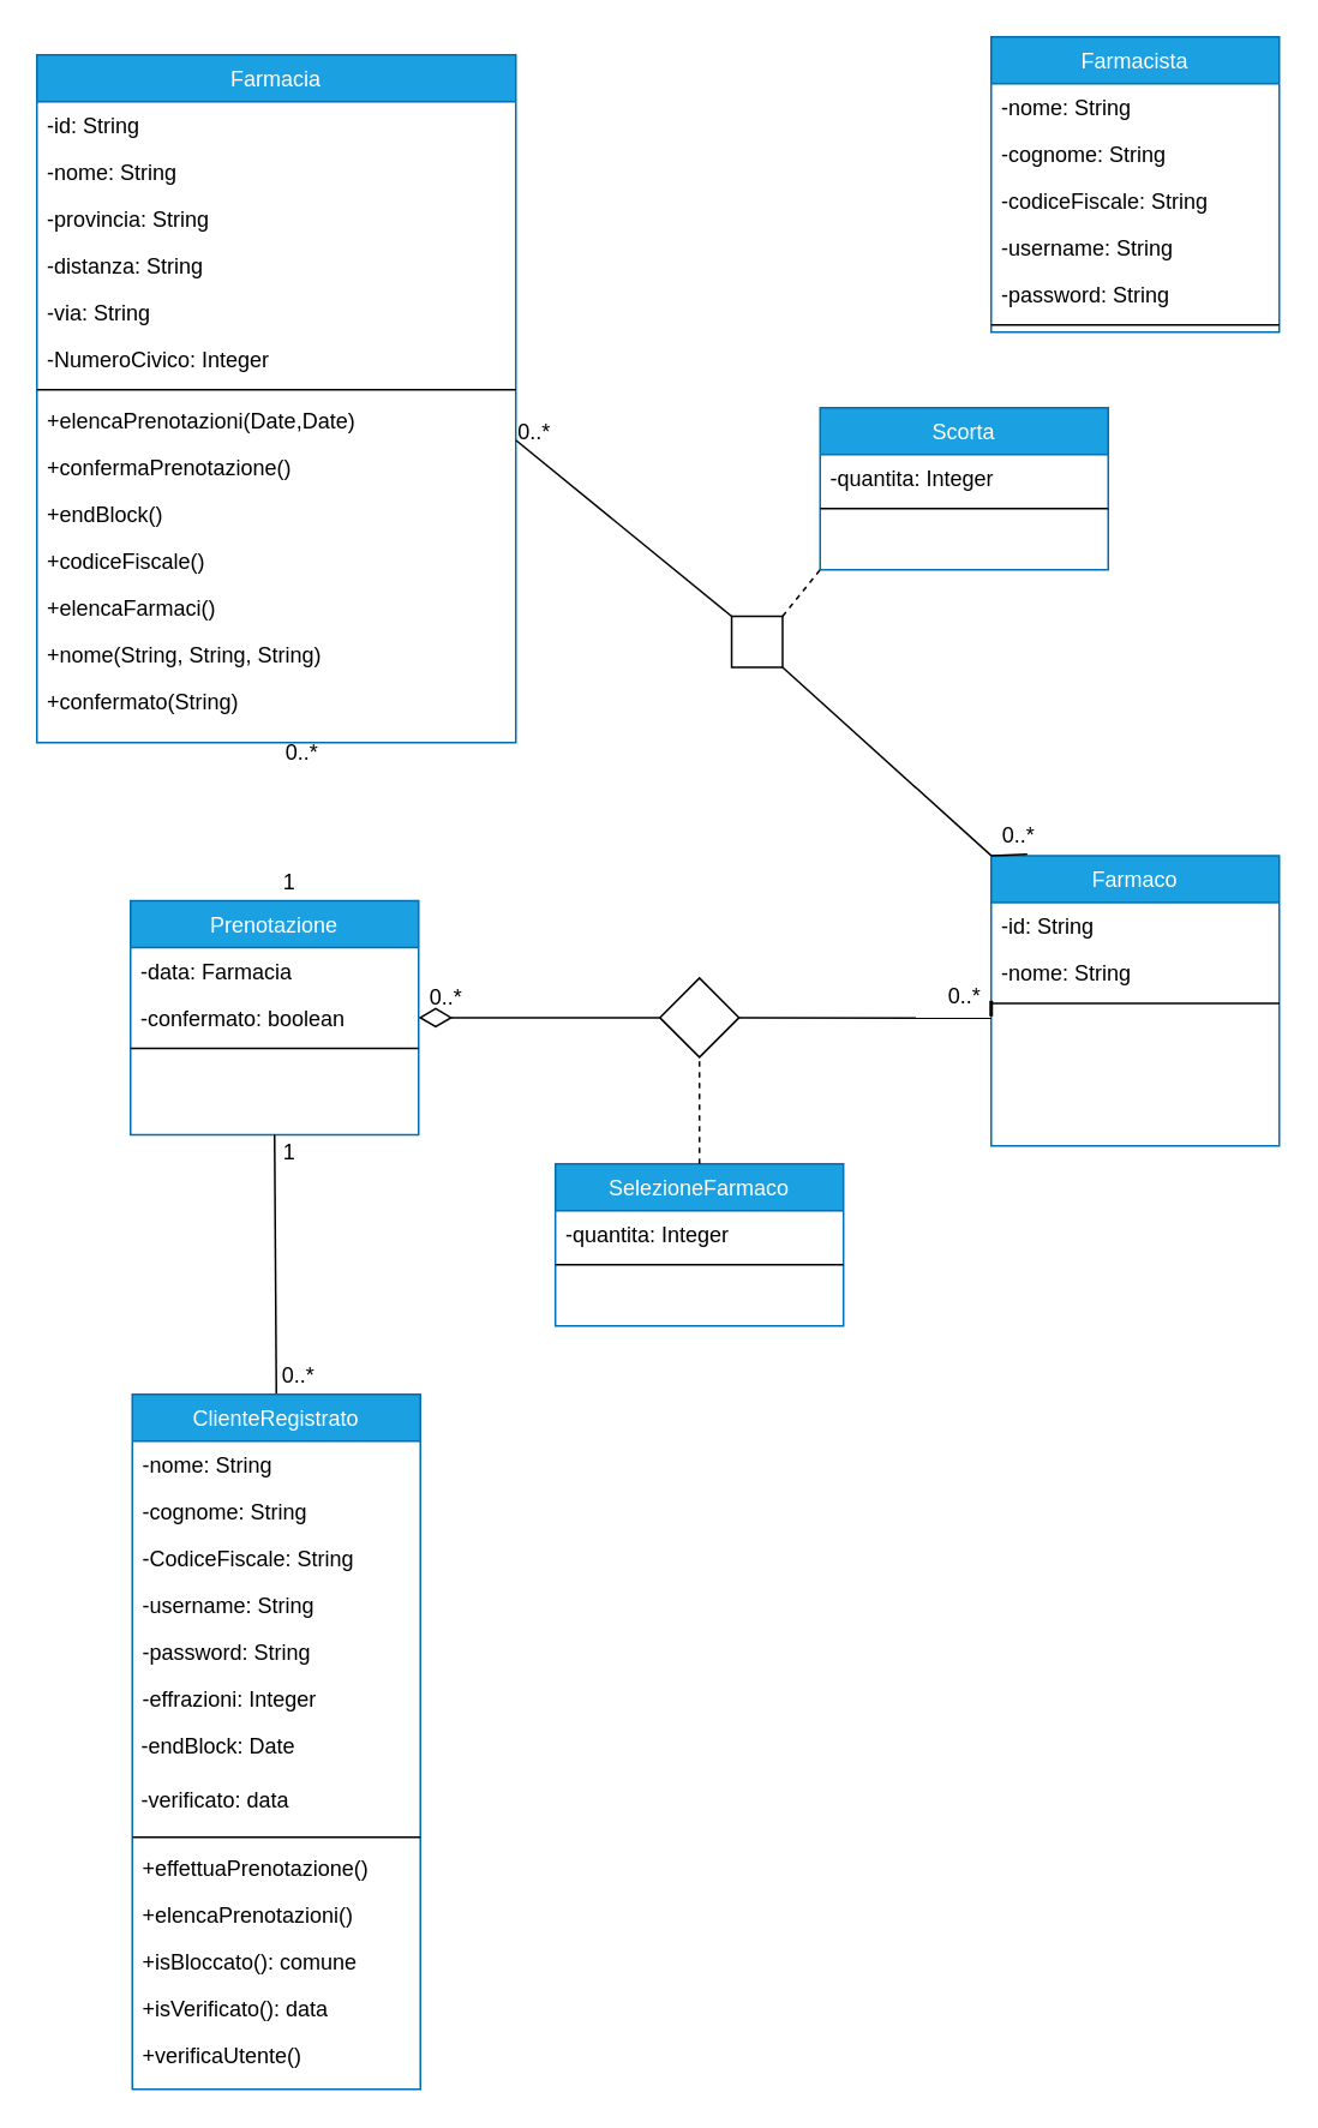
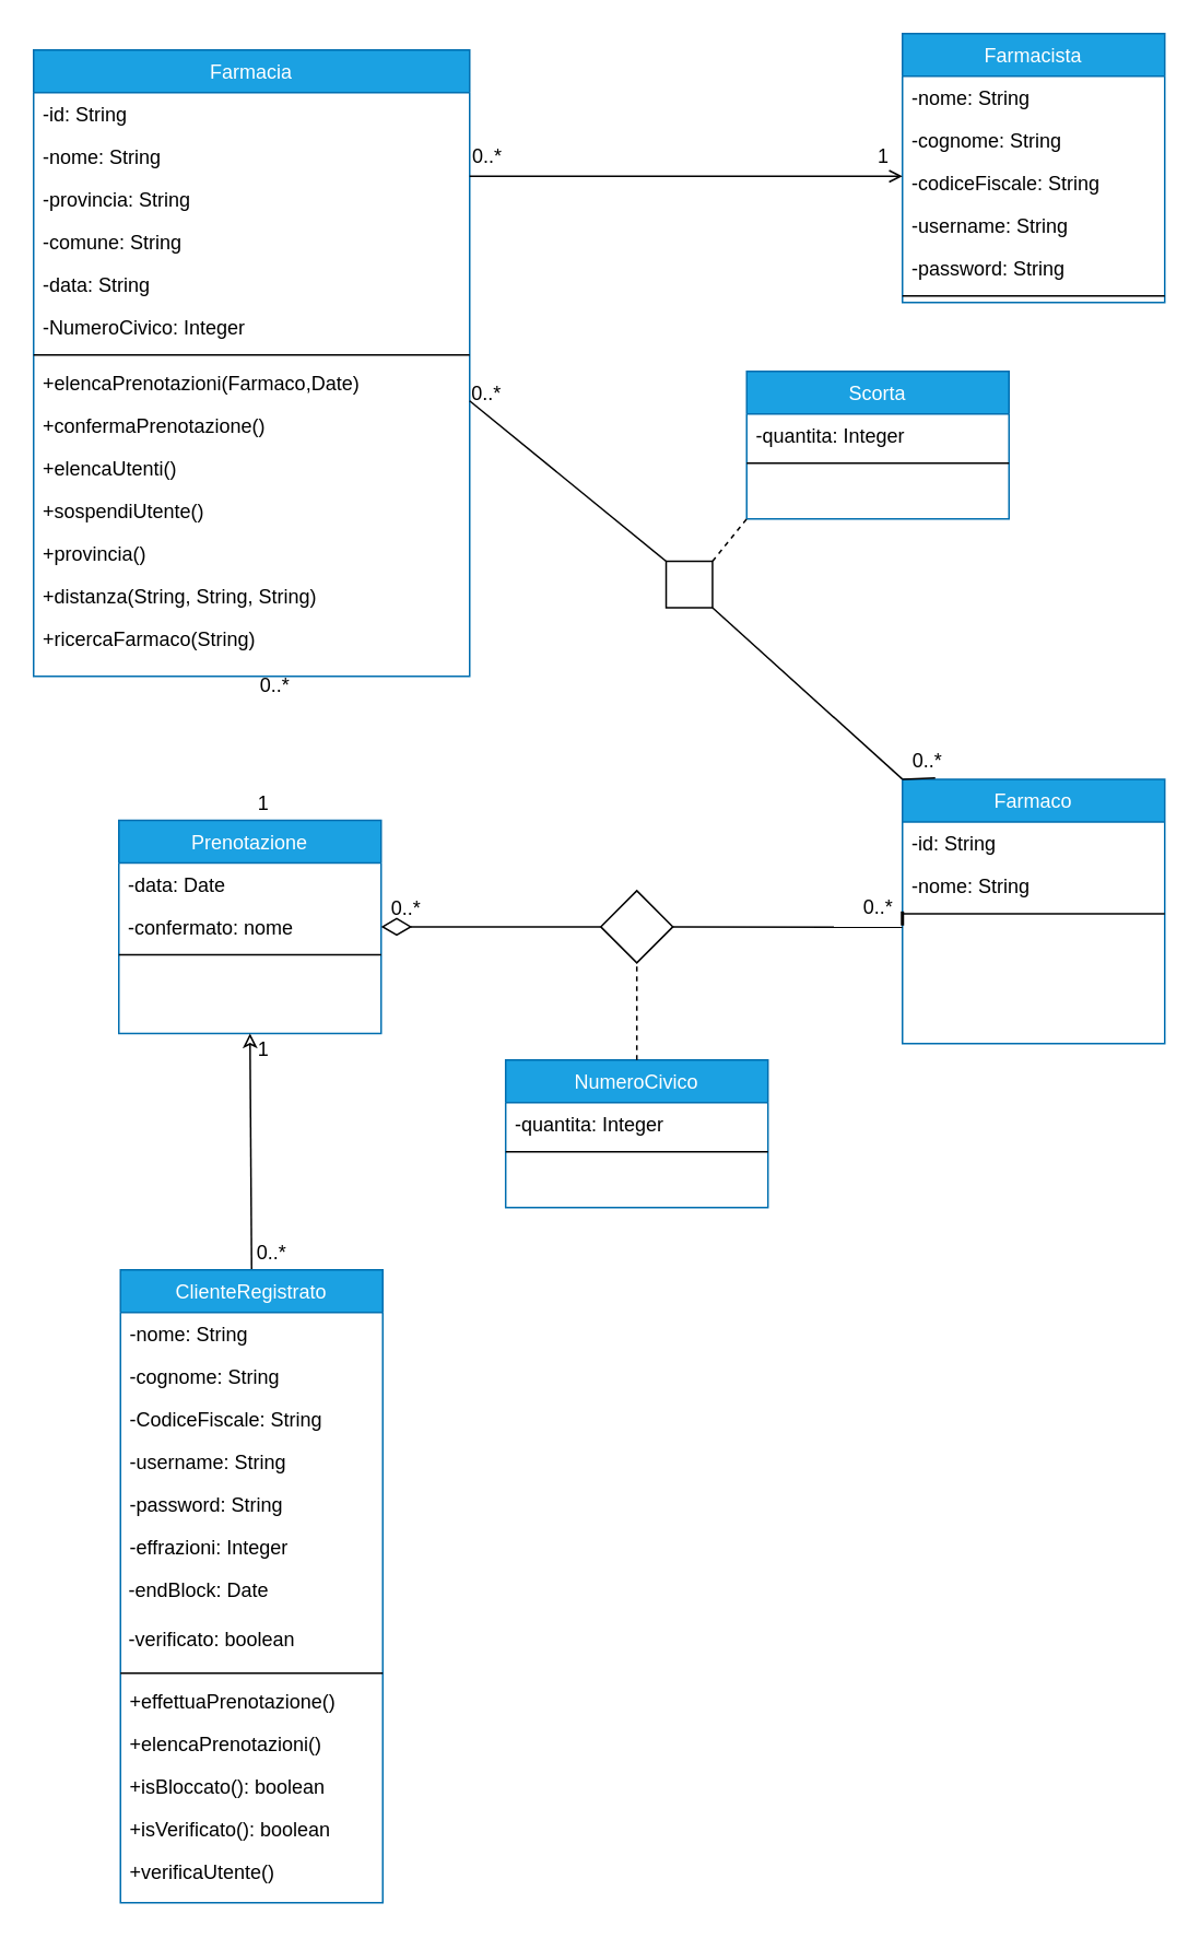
+ <mxCell id="24" value="" style="endArrow=open;shadow=0;strokeWidth=1;rounded=0;endFill=1;edgeStyle=elbowEdgeStyle;elbow=vertical;" edge="1" parent="1" source="2" target="17"><mxGeometry x="0.5" y="41" relative="1" as="geometry"><mxPoint x="121" y="126" as="sourcePoint" /><mxPoint x="281" y="126" as="targetPoint" /><mxPoint x="-40" y="32" as="offset" /></mxGeometry></mxCell>
+ <mxCell id="25" value="0..*" style="resizable=0;align=left;verticalAlign=bottom;labelBackgroundColor=none;fontSize=12;" connectable="0" vertex="1" parent="24"><mxGeometry x="-1" relative="1" as="geometry"><mxPoint y="-4" as="offset" /></mxGeometry></mxCell>
+ <mxCell id="26" value="1" style="resizable=0;align=right;verticalAlign=bottom;labelBackgroundColor=none;fontSize=12;" connectable="0" vertex="1" parent="24"><mxGeometry x="1" relative="1" as="geometry"><mxPoint x="-7" y="-4" as="offset" /></mxGeometry></mxCell>
- <mxCell id="6" value="-distanza: String" style="text;align=left;verticalAlign=top;spacingLeft=4;spacingRight=4;overflow=hidden;rotatable=0;points=[[0,0.5],[1,0.5]];portConstraint=eastwest;rounded=0;shadow=0;html=0;" vertex="1" parent="2"><mxGeometry y="104" width="266" height="26" as="geometry" /></mxCell>
+ <mxCell id="6" value="-comune: String" style="text;align=left;verticalAlign=top;spacingLeft=4;spacingRight=4;overflow=hidden;rotatable=0;points=[[0,0.5],[1,0.5]];portConstraint=eastwest;rounded=0;shadow=0;html=0;" vertex="1" parent="2"><mxGeometry y="104" width="266" height="26" as="geometry" /></mxCell>
- <mxCell id="7" value="-via: String" style="text;align=left;verticalAlign=top;spacingLeft=4;spacingRight=4;overflow=hidden;rotatable=0;points=[[0,0.5],[1,0.5]];portConstraint=eastwest;" vertex="1" parent="2"><mxGeometry y="130" width="266" height="26" as="geometry" /></mxCell>
+ <mxCell id="7" value="-data: String" style="text;align=left;verticalAlign=top;spacingLeft=4;spacingRight=4;overflow=hidden;rotatable=0;points=[[0,0.5],[1,0.5]];portConstraint=eastwest;" vertex="1" parent="2"><mxGeometry y="130" width="266" height="26" as="geometry" /></mxCell>
- <mxCell id="10" value="+elencaPrenotazioni(Date,Date)" style="text;align=left;verticalAlign=top;spacingLeft=4;spacingRight=4;overflow=hidden;rotatable=0;points=[[0,0.5],[1,0.5]];portConstraint=eastwest;" vertex="1" parent="2"><mxGeometry y="190" width="266" height="26" as="geometry" /></mxCell>
+ <mxCell id="10" value="+elencaPrenotazioni(Farmaco,Date)" style="text;align=left;verticalAlign=top;spacingLeft=4;spacingRight=4;overflow=hidden;rotatable=0;points=[[0,0.5],[1,0.5]];portConstraint=eastwest;" vertex="1" parent="2"><mxGeometry y="190" width="266" height="26" as="geometry" /></mxCell>
- <mxCell id="12" value="+endBlock()" style="text;align=left;verticalAlign=top;spacingLeft=4;spacingRight=4;overflow=hidden;rotatable=0;points=[[0,0.5],[1,0.5]];portConstraint=eastwest;" vertex="1" parent="2"><mxGeometry y="242" width="266" height="26" as="geometry" /></mxCell>
+ <mxCell id="12" value="+elencaUtenti()" style="text;align=left;verticalAlign=top;spacingLeft=4;spacingRight=4;overflow=hidden;rotatable=0;points=[[0,0.5],[1,0.5]];portConstraint=eastwest;" vertex="1" parent="2"><mxGeometry y="242" width="266" height="26" as="geometry" /></mxCell>
- <mxCell id="13" value="+codiceFiscale()" style="text;align=left;verticalAlign=top;spacingLeft=4;spacingRight=4;overflow=hidden;rotatable=0;points=[[0,0.5],[1,0.5]];portConstraint=eastwest;" vertex="1" parent="2"><mxGeometry y="268" width="266" height="26" as="geometry" /></mxCell>
+ <mxCell id="13" value="+sospendiUtente()" style="text;align=left;verticalAlign=top;spacingLeft=4;spacingRight=4;overflow=hidden;rotatable=0;points=[[0,0.5],[1,0.5]];portConstraint=eastwest;" vertex="1" parent="2"><mxGeometry y="268" width="266" height="26" as="geometry" /></mxCell>
- <mxCell id="14" value="+elencaFarmaci()" style="text;align=left;verticalAlign=top;spacingLeft=4;spacingRight=4;overflow=hidden;rotatable=0;points=[[0,0.5],[1,0.5]];portConstraint=eastwest;" vertex="1" parent="2"><mxGeometry y="294" width="266" height="26" as="geometry" /></mxCell>
+ <mxCell id="14" value="+provincia()" style="text;align=left;verticalAlign=top;spacingLeft=4;spacingRight=4;overflow=hidden;rotatable=0;points=[[0,0.5],[1,0.5]];portConstraint=eastwest;" vertex="1" parent="2"><mxGeometry y="294" width="266" height="26" as="geometry" /></mxCell>
- <mxCell id="15" value="+nome(String, String, String) " style="text;align=left;verticalAlign=top;spacingLeft=4;spacingRight=4;overflow=hidden;rotatable=0;points=[[0,0.5],[1,0.5]];portConstraint=eastwest;" vertex="1" parent="2"><mxGeometry y="320" width="266" height="26" as="geometry" /></mxCell>
+ <mxCell id="15" value="+distanza(String, String, String) " style="text;align=left;verticalAlign=top;spacingLeft=4;spacingRight=4;overflow=hidden;rotatable=0;points=[[0,0.5],[1,0.5]];portConstraint=eastwest;" vertex="1" parent="2"><mxGeometry y="320" width="266" height="26" as="geometry" /></mxCell>
- <mxCell id="16" value="+confermato(String)" style="text;align=left;verticalAlign=top;spacingLeft=4;spacingRight=4;overflow=hidden;rotatable=0;points=[[0,0.5],[1,0.5]];portConstraint=eastwest;" vertex="1" parent="2"><mxGeometry y="346" width="266" height="26" as="geometry" /></mxCell>
+ <mxCell id="16" value="+ricercaFarmaco(String)" style="text;align=left;verticalAlign=top;spacingLeft=4;spacingRight=4;overflow=hidden;rotatable=0;points=[[0,0.5],[1,0.5]];portConstraint=eastwest;" vertex="1" parent="2"><mxGeometry y="346" width="266" height="26" as="geometry" /></mxCell>
- <mxCell id="32" value="-data: Farmacia&#10;" style="text;align=left;verticalAlign=top;spacingLeft=4;spacingRight=4;overflow=hidden;rotatable=0;points=[[0,0.5],[1,0.5]];portConstraint=eastwest;" vertex="1" parent="31"><mxGeometry y="26" width="160" height="26" as="geometry" /></mxCell>
+ <mxCell id="32" value="-data: Date&#10;" style="text;align=left;verticalAlign=top;spacingLeft=4;spacingRight=4;overflow=hidden;rotatable=0;points=[[0,0.5],[1,0.5]];portConstraint=eastwest;" vertex="1" parent="31"><mxGeometry y="26" width="160" height="26" as="geometry" /></mxCell>
- <mxCell id="33" value="-confermato: boolean" style="text;align=left;verticalAlign=top;spacingLeft=4;spacingRight=4;overflow=hidden;rotatable=0;points=[[0,0.5],[1,0.5]];portConstraint=eastwest;" vertex="1" parent="31"><mxGeometry y="52" width="160" height="26" as="geometry" /></mxCell>
+ <mxCell id="33" value="-confermato: nome" style="text;align=left;verticalAlign=top;spacingLeft=4;spacingRight=4;overflow=hidden;rotatable=0;points=[[0,0.5],[1,0.5]];portConstraint=eastwest;" vertex="1" parent="31"><mxGeometry y="52" width="160" height="26" as="geometry" /></mxCell>
- <mxCell id="35" value="" style="endArrow=none;html=1;exitX=0.5;exitY=0;exitDx=0;exitDy=0;entryX=0.5;entryY=1;entryDx=0;entryDy=0;endFill=0;" edge="1" parent="1" source="44" target="31"><mxGeometry width="50" height="50" relative="1" as="geometry"><mxPoint x="154" y="774" as="sourcePoint" /><mxPoint x="687" y="574" as="targetPoint" /></mxGeometry></mxCell>
+ <mxCell id="35" value="" style="endArrow=classic;html=1;exitX=0.5;exitY=0;exitDx=0;exitDy=0;entryX=0.5;entryY=1;entryDx=0;entryDy=0;endFill=0;" edge="1" parent="1" source="44" target="31"><mxGeometry width="50" height="50" relative="1" as="geometry"><mxPoint x="154" y="774" as="sourcePoint" /><mxPoint x="687" y="574" as="targetPoint" /></mxGeometry></mxCell>
- <mxCell id="65" value="SelezioneFarmaco" style="swimlane;fontStyle=0;align=center;verticalAlign=top;childLayout=stackLayout;horizontal=1;startSize=26;horizontalStack=0;resizeParent=1;resizeLast=0;collapsible=1;marginBottom=0;rounded=0;shadow=0;strokeWidth=1;fillColor=#1ba1e2;strokeColor=#006EAF;fontColor=#ffffff;" vertex="1" parent="1"><mxGeometry x="307.97" y="646" width="160" height="90" as="geometry"><mxRectangle x="550" y="140" width="160" height="26" as="alternateBounds" /></mxGeometry></mxCell>
+ <mxCell id="65" value="NumeroCivico" style="swimlane;fontStyle=0;align=center;verticalAlign=top;childLayout=stackLayout;horizontal=1;startSize=26;horizontalStack=0;resizeParent=1;resizeLast=0;collapsible=1;marginBottom=0;rounded=0;shadow=0;strokeWidth=1;fillColor=#1ba1e2;strokeColor=#006EAF;fontColor=#ffffff;" vertex="1" parent="1"><mxGeometry x="307.97" y="646" width="160" height="90" as="geometry"><mxRectangle x="550" y="140" width="160" height="26" as="alternateBounds" /></mxGeometry></mxCell>
- <mxCell id="52" value="&lt;font face=&quot;helvetica&quot;&gt;&amp;nbsp;-verificato: data&lt;/font&gt;" style="text;whiteSpace=wrap;html=1;" vertex="1" parent="44"><mxGeometry y="212" width="160" height="30" as="geometry" /></mxCell>
+ <mxCell id="52" value="&lt;font face=&quot;helvetica&quot;&gt;&amp;nbsp;-verificato: boolean&lt;/font&gt;" style="text;whiteSpace=wrap;html=1;" vertex="1" parent="44"><mxGeometry y="212" width="160" height="30" as="geometry" /></mxCell>
- <mxCell id="56" value="+isBloccato(): comune" style="text;align=left;verticalAlign=top;spacingLeft=4;spacingRight=4;overflow=hidden;rotatable=0;points=[[0,0.5],[1,0.5]];portConstraint=eastwest;" vertex="1" parent="44"><mxGeometry y="302" width="160" height="26" as="geometry" /></mxCell>
+ <mxCell id="56" value="+isBloccato(): boolean" style="text;align=left;verticalAlign=top;spacingLeft=4;spacingRight=4;overflow=hidden;rotatable=0;points=[[0,0.5],[1,0.5]];portConstraint=eastwest;" vertex="1" parent="44"><mxGeometry y="302" width="160" height="26" as="geometry" /></mxCell>
- <mxCell id="57" value="+isVerificato(): data" style="text;align=left;verticalAlign=top;spacingLeft=4;spacingRight=4;overflow=hidden;rotatable=0;points=[[0,0.5],[1,0.5]];portConstraint=eastwest;" vertex="1" parent="44"><mxGeometry y="328" width="160" height="26" as="geometry" /></mxCell>
+ <mxCell id="57" value="+isVerificato(): boolean" style="text;align=left;verticalAlign=top;spacingLeft=4;spacingRight=4;overflow=hidden;rotatable=0;points=[[0,0.5],[1,0.5]];portConstraint=eastwest;" vertex="1" parent="44"><mxGeometry y="328" width="160" height="26" as="geometry" /></mxCell>
